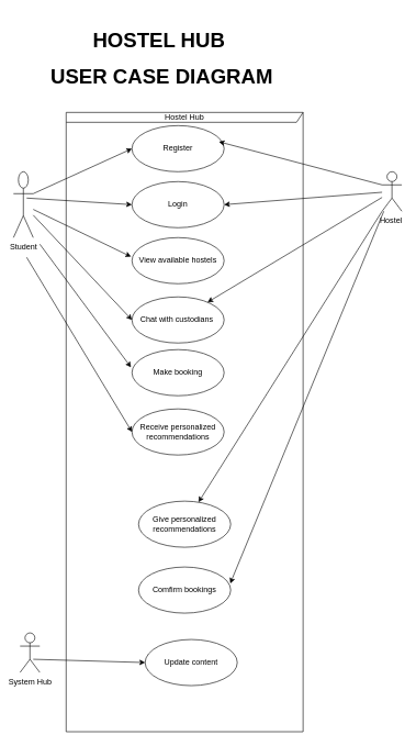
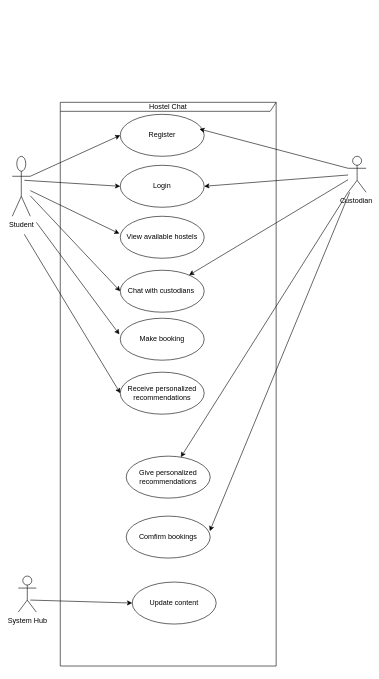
- <mxCell id="27" value="&lt;h1&gt;&lt;font style=&quot;font-size: 31px;&quot;&gt;HOSTEL HUB&amp;nbsp;&lt;/font&gt;&lt;/h1&gt;&lt;div&gt;&lt;font style=&quot;font-size: 31px;&quot;&gt;USER CASE DIAGRAM&lt;/font&gt;&lt;/div&gt;" style="text;html=1;align=center;verticalAlign=middle;resizable=0;points=[];autosize=1;strokeColor=none;fillColor=none;fontStyle=1" parent="1" vertex="1"><mxGeometry x="70" y="20" width="350" height="120" as="geometry" /></mxCell>
- <mxCell id="25" value="Hostel Hub" style="shape=umlFrame;whiteSpace=wrap;html=1;pointerEvents=0;width=360;height=15;" parent="1" vertex="1"><mxGeometry x="100" width="360" height="940" as="geometry" y="170" /></mxCell>
+ <mxCell id="25" value="Hostel Chat" style="shape=umlFrame;whiteSpace=wrap;html=1;pointerEvents=0;width=360;height=15;" parent="1" vertex="1"><mxGeometry x="100" width="360" height="940" as="geometry" y="170" /></mxCell>
- <mxCell id="10" value="Hostel&amp;nbsp;" style="shape=umlActor;verticalLabelPosition=bottom;verticalAlign=top;html=1;" parent="1" vertex="1"><mxGeometry x="580" y="260" width="30" height="60" as="geometry" /></mxCell>
+ <mxCell id="10" value="Custodian&amp;nbsp;" style="shape=umlActor;verticalLabelPosition=bottom;verticalAlign=top;html=1;" parent="1" vertex="1"><mxGeometry x="580" y="260" width="30" height="60" as="geometry" /></mxCell>
